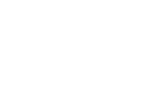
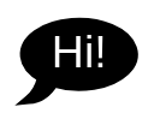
+ <mxCell id="2" value="&lt;font color=&quot;#ffffff&quot; style=&quot;font-size: 50px&quot;&gt;Hi!&lt;/font&gt;" style="whiteSpace=wrap;html=1;shape=mxgraph.basic.oval_callout;fillColor=#000000;fontFamily=Helvetica;fontStyle=0;verticalAlign=top;strokeWidth=10;" vertex="1" parent="1"><mxGeometry x="20" y="20" width="135" height="90" as="geometry" /></mxCell>
